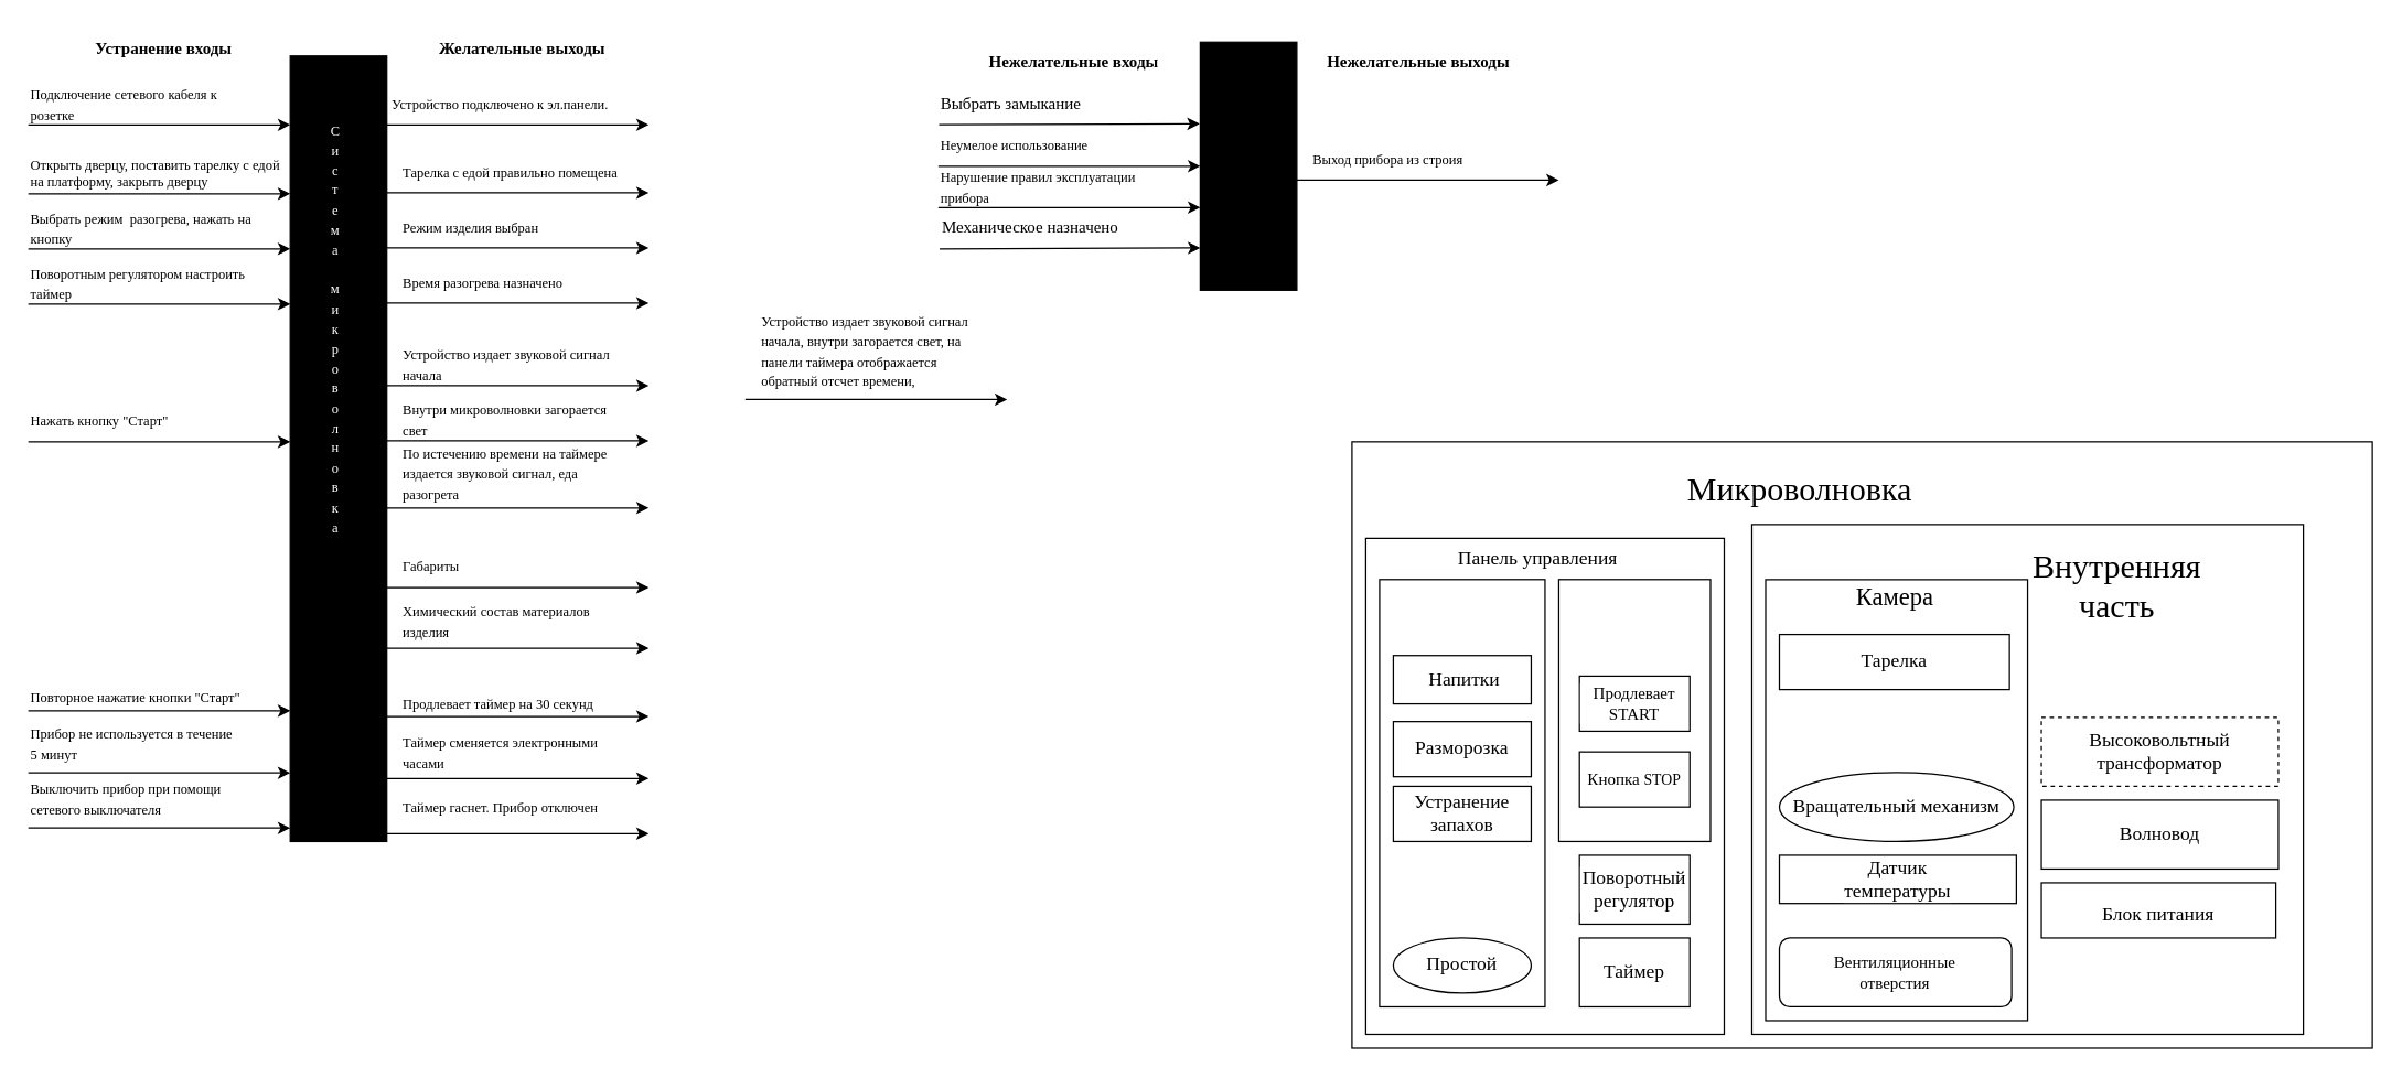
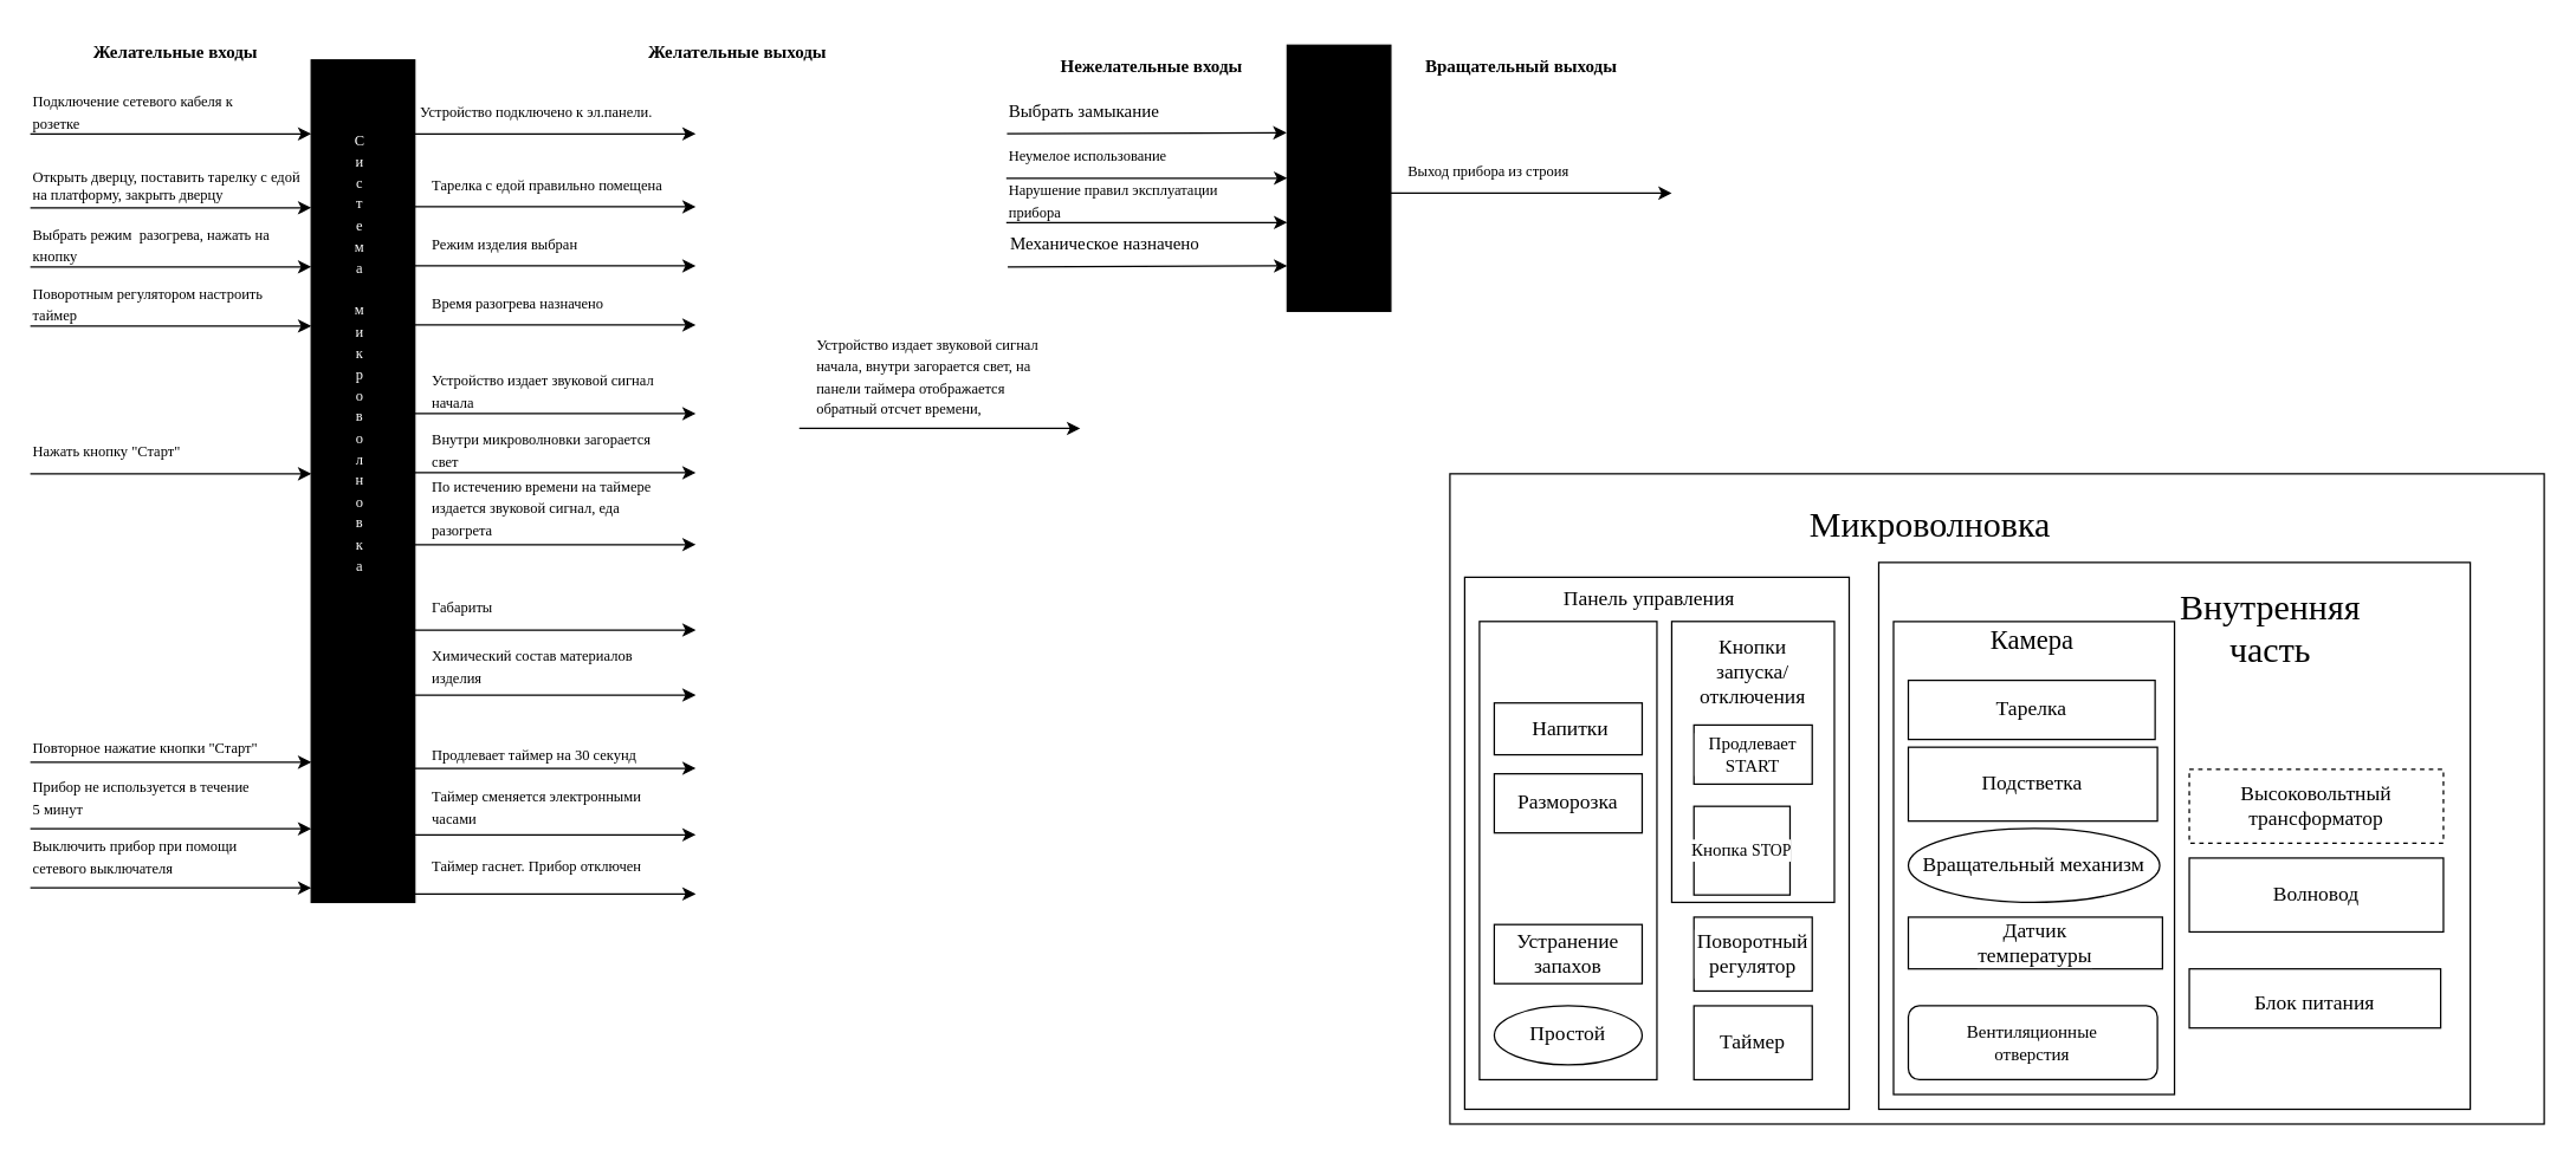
- <mxCell id="4" value="&lt;font face=&quot;Times New Roman&quot;&gt;&lt;b&gt;Устранение входы&amp;nbsp;&lt;/b&gt;&lt;/font&gt;" style="text;html=1;strokeColor=none;fillColor=none;align=center;verticalAlign=middle;whiteSpace=wrap;rounded=0;" parent="1" vertex="1"><mxGeometry x="50" y="20" width="140" height="30" as="geometry" /></mxCell>
+ <mxCell id="4" value="&lt;font face=&quot;Times New Roman&quot;&gt;&lt;b&gt;Желательные входы&amp;nbsp;&lt;/b&gt;&lt;/font&gt;" style="text;html=1;strokeColor=none;fillColor=none;align=center;verticalAlign=middle;whiteSpace=wrap;rounded=0;" parent="1" vertex="1"><mxGeometry x="50" y="20" width="140" height="30" as="geometry" /></mxCell>
- <mxCell id="5" value="&lt;font face=&quot;Times New Roman&quot;&gt;&lt;b&gt;Желательные выходы&amp;nbsp;&lt;/b&gt;&lt;/font&gt;" style="text;html=1;strokeColor=none;fillColor=none;align=center;verticalAlign=middle;whiteSpace=wrap;rounded=0;" parent="1" vertex="1"><mxGeometry x="310" y="20" width="140" height="30" as="geometry" /></mxCell>
+ <mxCell id="5" value="&lt;font face=&quot;Times New Roman&quot;&gt;&lt;b&gt;Желательные выходы&amp;nbsp;&lt;/b&gt;&lt;/font&gt;" style="text;html=1;strokeColor=none;fillColor=none;align=center;verticalAlign=middle;whiteSpace=wrap;rounded=0;" parent="1" vertex="1"><mxGeometry x="430" y="20" width="140" height="30" as="geometry" /></mxCell>
- <mxCell id="39" value="&lt;font face=&quot;Times New Roman&quot;&gt;&lt;b&gt;Нежелательные выходы&amp;nbsp;&lt;/b&gt;&lt;/font&gt;" style="text;html=1;strokeColor=none;fillColor=none;align=center;verticalAlign=middle;whiteSpace=wrap;rounded=0;" parent="1" vertex="1"><mxGeometry x="960" y="30" width="140" height="30" as="geometry" /></mxCell>
+ <mxCell id="39" value="&lt;font face=&quot;Times New Roman&quot;&gt;&lt;b&gt;Вращательный выходы&amp;nbsp;&lt;/b&gt;&lt;/font&gt;" style="text;html=1;strokeColor=none;fillColor=none;align=center;verticalAlign=middle;whiteSpace=wrap;rounded=0;" parent="1" vertex="1"><mxGeometry x="960" y="30" width="140" height="30" as="geometry" /></mxCell>
+ <mxCell id="56" value="&lt;font style=&quot;font-size: 14px;&quot;&gt;Кнопки запуска/отключения&lt;/font&gt;" style="text;html=1;strokeColor=none;fillColor=none;align=center;verticalAlign=middle;whiteSpace=wrap;rounded=0;fontSize=11;fontFamily=Times New Roman;fontColor=#000000;" parent="1" vertex="1"><mxGeometry x="1155" y="440" width="60" height="30" as="geometry" /></mxCell>
+ <mxCell id="65" value="&lt;font style=&quot;font-size: 14px;&quot;&gt;Подстветка&lt;/font&gt;" style="rounded=0;whiteSpace=wrap;html=1;labelBackgroundColor=#ffffff;fontFamily=Times New Roman;fontSize=11;fontColor=#000000;fillColor=none;" parent="1" vertex="1"><mxGeometry x="1290" y="505" width="168.44" height="50" as="geometry" /></mxCell>
- <mxCell id="68" value="&lt;font style=&quot;font-size: 12px;&quot;&gt;Кнопка&amp;nbsp;&lt;/font&gt;STOP" style="rounded=0;whiteSpace=wrap;html=1;labelBackgroundColor=#ffffff;fontFamily=Times New Roman;fontSize=11;fontColor=#000000;fillColor=none;" parent="1" vertex="1"><mxGeometry x="1145" y="545" width="80" height="40" as="geometry" /></mxCell>
+ <mxCell id="68" value="&lt;font style=&quot;font-size: 12px;&quot;&gt;Кнопка&amp;nbsp;&lt;/font&gt;STOP" style="rounded=0;whiteSpace=wrap;html=1;labelBackgroundColor=#ffffff;fontFamily=Times New Roman;fontSize=11;fontColor=#000000;fillColor=none;" parent="1" vertex="1"><mxGeometry x="1145" y="545" width="65" height="60" as="geometry" /></mxCell>
- <mxCell id="62" value="&lt;font style=&quot;font-size: 14px;&quot;&gt;Устранение запахов&lt;/font&gt;" style="rounded=0;whiteSpace=wrap;html=1;labelBackgroundColor=#ffffff;fontFamily=Times New Roman;fontSize=11;fontColor=#000000;fillColor=none;" parent="1" vertex="1"><mxGeometry x="1010" y="570" width="100" height="40" as="geometry" /></mxCell>
+ <mxCell id="62" value="&lt;font style=&quot;font-size: 14px;&quot;&gt;Устранение запахов&lt;/font&gt;" style="rounded=0;whiteSpace=wrap;html=1;labelBackgroundColor=#ffffff;fontFamily=Times New Roman;fontSize=11;fontColor=#000000;fillColor=none;" parent="1" vertex="1"><mxGeometry x="1010" y="625" width="100" height="40" as="geometry" /></mxCell>
- <mxCell id="51" value="&lt;font style=&quot;font-size: 14px;&quot;&gt;Блок питания&lt;/font&gt;" style="rounded=0;whiteSpace=wrap;html=1;labelBackgroundColor=#ffffff;fontFamily=Times New Roman;fontSize=24;fontColor=#000000;fillColor=none;" parent="1" vertex="1"><mxGeometry x="1480" y="640" width="170" height="40" as="geometry" /></mxCell>
+ <mxCell id="51" value="&lt;font style=&quot;font-size: 14px;&quot;&gt;Блок питания&lt;/font&gt;" style="rounded=0;whiteSpace=wrap;html=1;labelBackgroundColor=#ffffff;fontFamily=Times New Roman;fontSize=24;fontColor=#000000;fillColor=none;" parent="1" vertex="1"><mxGeometry x="1480" y="655" width="170" height="40" as="geometry" /></mxCell>
